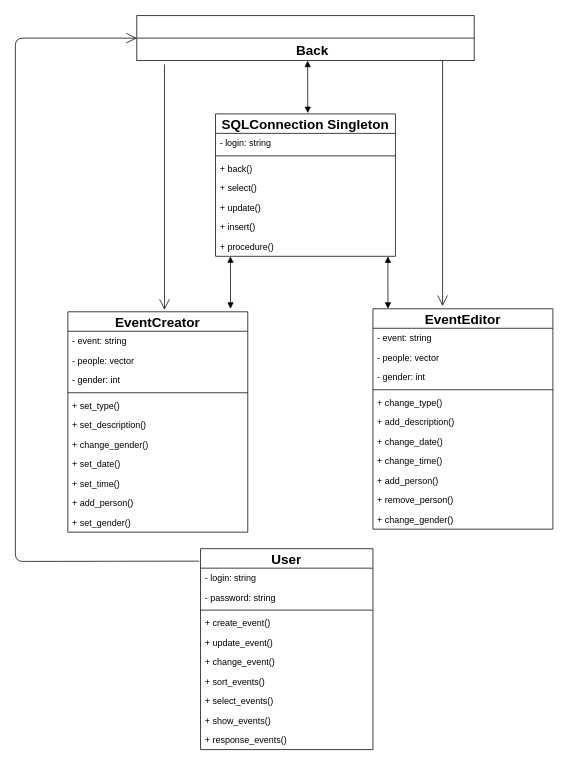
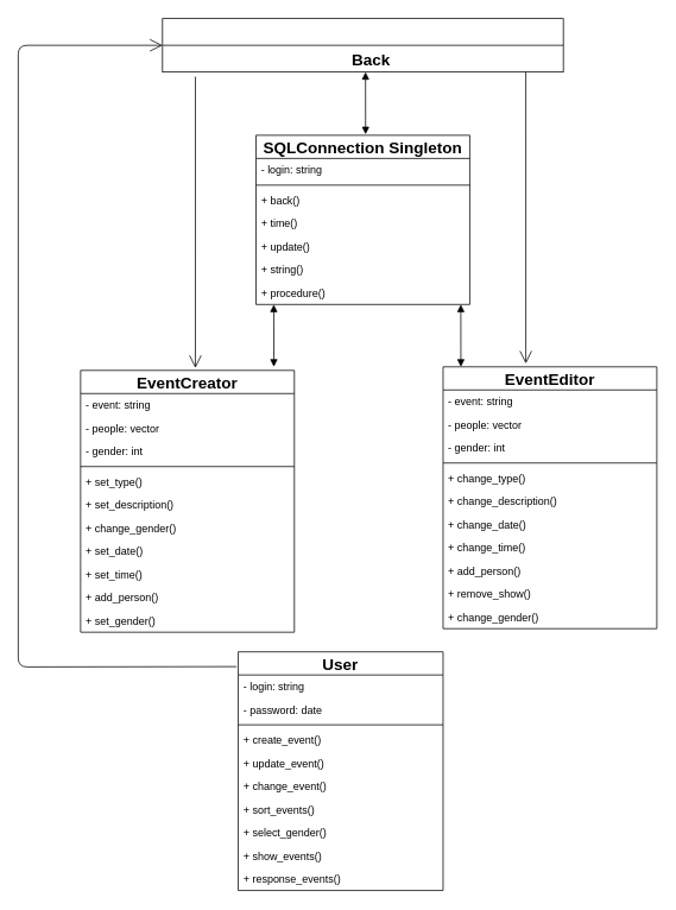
- <mxCell id="9" value="+ select()" style="text;strokeColor=none;fillColor=none;align=left;verticalAlign=top;spacingLeft=4;spacingRight=4;overflow=hidden;rotatable=0;points=[[0,0.5],[1,0.5]];portConstraint=eastwest;" vertex="1" parent="5"><mxGeometry y="86" width="240" height="26" as="geometry" /></mxCell>
+ <mxCell id="9" value="+ time()" style="text;strokeColor=none;fillColor=none;align=left;verticalAlign=top;spacingLeft=4;spacingRight=4;overflow=hidden;rotatable=0;points=[[0,0.5],[1,0.5]];portConstraint=eastwest;" vertex="1" parent="5"><mxGeometry y="86" width="240" height="26" as="geometry" /></mxCell>
- <mxCell id="11" value="+ insert()" style="text;strokeColor=none;fillColor=none;align=left;verticalAlign=top;spacingLeft=4;spacingRight=4;overflow=hidden;rotatable=0;points=[[0,0.5],[1,0.5]];portConstraint=eastwest;" vertex="1" parent="5"><mxGeometry y="138" width="240" height="26" as="geometry" /></mxCell>
+ <mxCell id="11" value="+ string()" style="text;strokeColor=none;fillColor=none;align=left;verticalAlign=top;spacingLeft=4;spacingRight=4;overflow=hidden;rotatable=0;points=[[0,0.5],[1,0.5]];portConstraint=eastwest;" vertex="1" parent="5"><mxGeometry y="138" width="240" height="26" as="geometry" /></mxCell>
- <mxCell id="19" value="+ add_description()" style="text;strokeColor=none;fillColor=none;align=left;verticalAlign=top;spacingLeft=4;spacingRight=4;overflow=hidden;rotatable=0;points=[[0,0.5],[1,0.5]];portConstraint=eastwest;" vertex="1" parent="13"><mxGeometry y="138" width="240" height="26" as="geometry" /></mxCell>
+ <mxCell id="19" value="+ change_description()" style="text;strokeColor=none;fillColor=none;align=left;verticalAlign=top;spacingLeft=4;spacingRight=4;overflow=hidden;rotatable=0;points=[[0,0.5],[1,0.5]];portConstraint=eastwest;" vertex="1" parent="13"><mxGeometry y="138" width="240" height="26" as="geometry" /></mxCell>
- <mxCell id="23" value="+ remove_person()" style="text;strokeColor=none;fillColor=none;align=left;verticalAlign=top;spacingLeft=4;spacingRight=4;overflow=hidden;rotatable=0;points=[[0,0.5],[1,0.5]];portConstraint=eastwest;" vertex="1" parent="13"><mxGeometry y="242" width="240" height="26" as="geometry" /></mxCell>
+ <mxCell id="23" value="+ remove_show()" style="text;strokeColor=none;fillColor=none;align=left;verticalAlign=top;spacingLeft=4;spacingRight=4;overflow=hidden;rotatable=0;points=[[0,0.5],[1,0.5]];portConstraint=eastwest;" vertex="1" parent="13"><mxGeometry y="242" width="240" height="26" as="geometry" /></mxCell>
- <mxCell id="27" value="- password: string" style="text;strokeColor=none;fillColor=none;align=left;verticalAlign=top;spacingLeft=4;spacingRight=4;overflow=hidden;rotatable=0;points=[[0,0.5],[1,0.5]];portConstraint=eastwest;" vertex="1" parent="25"><mxGeometry y="52" width="230" height="26" as="geometry" /></mxCell>
+ <mxCell id="27" value="- password: date" style="text;strokeColor=none;fillColor=none;align=left;verticalAlign=top;spacingLeft=4;spacingRight=4;overflow=hidden;rotatable=0;points=[[0,0.5],[1,0.5]];portConstraint=eastwest;" vertex="1" parent="25"><mxGeometry y="52" width="230" height="26" as="geometry" /></mxCell>
- <mxCell id="33" value="+ select_events()" style="text;strokeColor=none;fillColor=none;align=left;verticalAlign=top;spacingLeft=4;spacingRight=4;overflow=hidden;rotatable=0;points=[[0,0.5],[1,0.5]];portConstraint=eastwest;" vertex="1" parent="25"><mxGeometry y="190" width="230" height="26" as="geometry" /></mxCell>
+ <mxCell id="33" value="+ select_gender()" style="text;strokeColor=none;fillColor=none;align=left;verticalAlign=top;spacingLeft=4;spacingRight=4;overflow=hidden;rotatable=0;points=[[0,0.5],[1,0.5]];portConstraint=eastwest;" vertex="1" parent="25"><mxGeometry y="190" width="230" height="26" as="geometry" /></mxCell>
